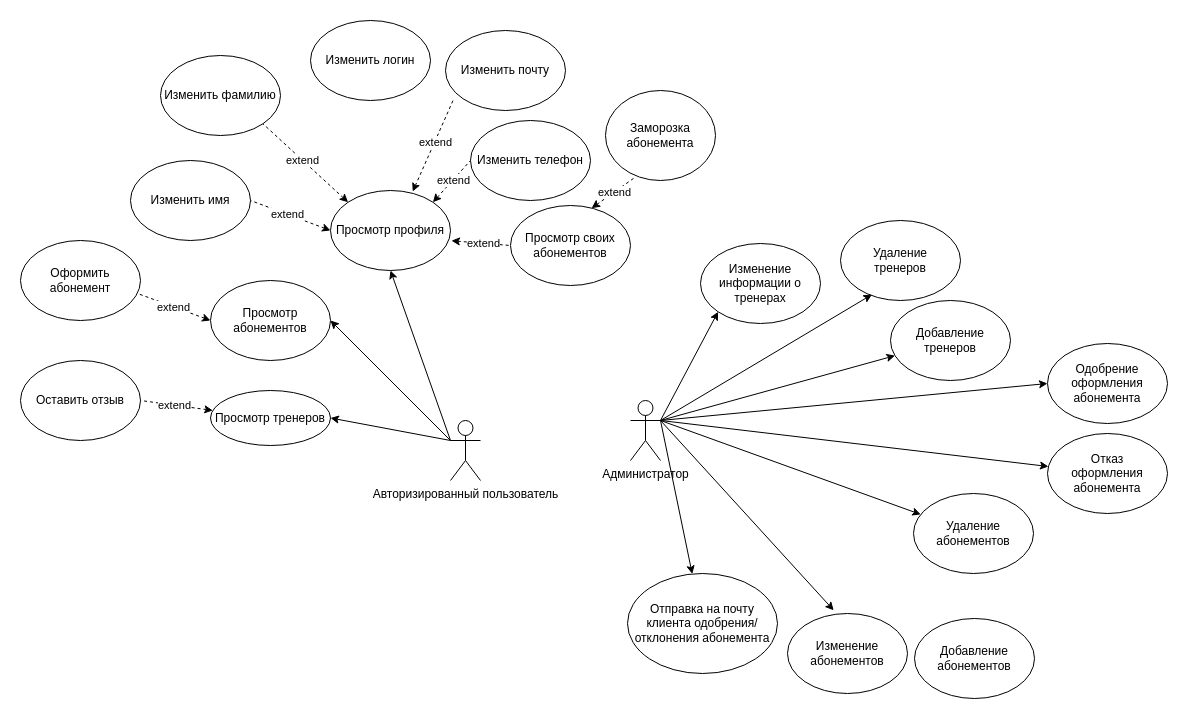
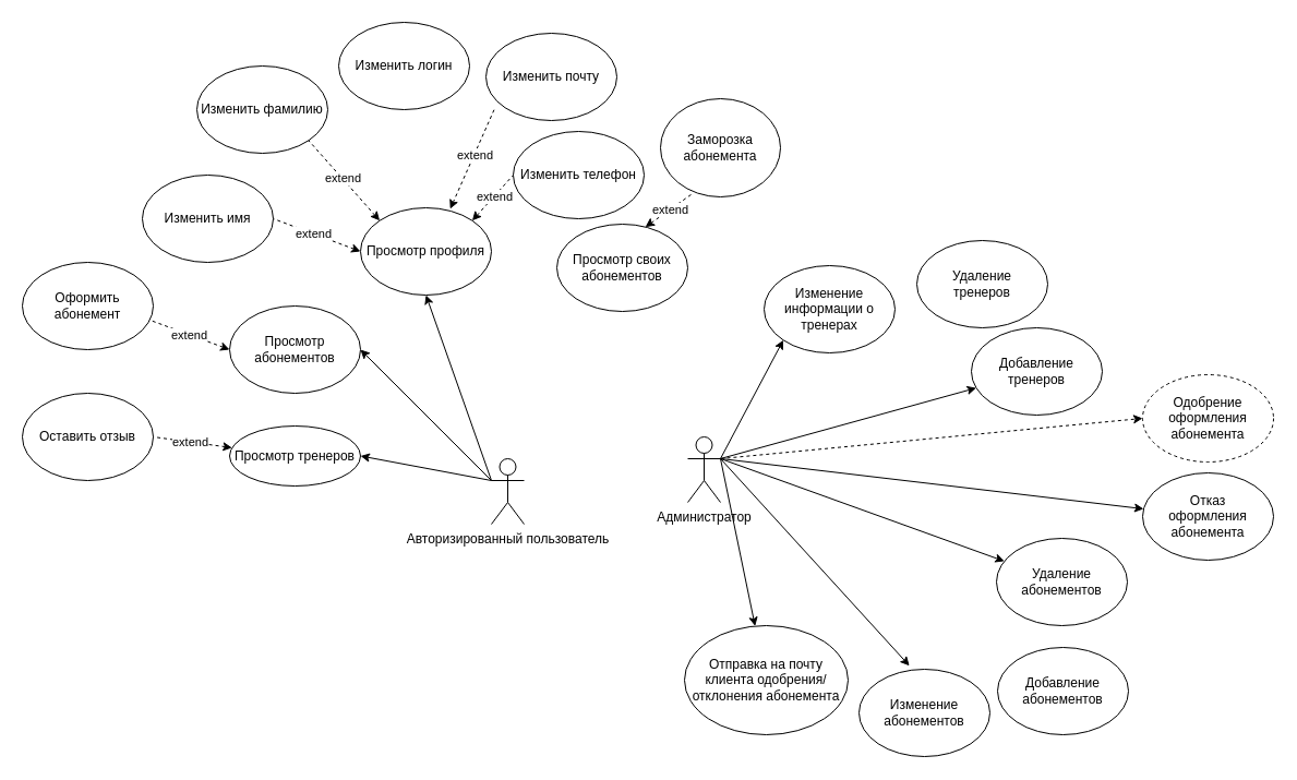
- <mxCell id="8" value="Изменить фамилию" style="ellipse;whiteSpace=wrap;html=1;" parent="1" vertex="1"><mxGeometry x="160" y="55" width="120" height="80" as="geometry" /></mxCell>
+ <mxCell id="8" value="Изменить фамилию" style="ellipse;whiteSpace=wrap;html=1;" parent="1" vertex="1"><mxGeometry x="180" y="60" width="120" height="80" as="geometry" /></mxCell>
- <mxCell id="32" value="" style="endArrow=none;html=1;rounded=0;exitX=1.008;exitY=0.628;exitDx=0;exitDy=0;entryX=0;entryY=0.5;entryDx=0;entryDy=0;startArrow=classic;startFill=1;endFill=0;dashed=1;exitPerimeter=0;" parent="1" source="6" target="31" edge="1"><mxGeometry width="50" height="50" relative="1" as="geometry"><mxPoint x="442" y="212" as="sourcePoint" /><mxPoint x="480" y="170" as="targetPoint" /></mxGeometry></mxCell>
- <mxCell id="33" value="extend" style="edgeLabel;html=1;align=center;verticalAlign=middle;resizable=0;points=[];" parent="32" vertex="1" connectable="0"><mxGeometry x="0.067" relative="1" as="geometry"><mxPoint as="offset" /></mxGeometry></mxCell>
- <mxCell id="48" value="" style="endArrow=classic;html=1;rounded=0;exitX=1;exitY=0.333;exitDx=0;exitDy=0;exitPerimeter=0;entryX=0.262;entryY=0.926;entryDx=0;entryDy=0;entryPerimeter=0;" edge="1" parent="1" source="23" target="41"><mxGeometry width="50" height="50" relative="1" as="geometry"><mxPoint x="670" y="430" as="sourcePoint" /><mxPoint x="790" y="321" as="targetPoint" /></mxGeometry></mxCell>
- <mxCell id="44" value="Одобрение оформления абонемента" style="ellipse;whiteSpace=wrap;html=1;" vertex="1" parent="1"><mxGeometry x="1047" y="343" width="120" height="80" as="geometry" /></mxCell>
+ <mxCell id="44" value="Одобрение оформления абонемента" style="ellipse;whiteSpace=wrap;html=1;dashed=1;" vertex="1" parent="1"><mxGeometry x="1047" y="343" width="120" height="80" as="geometry" /></mxCell>
- <mxCell id="50" value="" style="endArrow=classic;html=1;rounded=0;exitX=1;exitY=0.333;exitDx=0;exitDy=0;exitPerimeter=0;entryX=0;entryY=0.5;entryDx=0;entryDy=0;" edge="1" parent="1" source="23" target="44"><mxGeometry width="50" height="50" relative="1" as="geometry"><mxPoint x="670" y="430" as="sourcePoint" /><mxPoint x="905" y="365" as="targetPoint" /></mxGeometry></mxCell>
+ <mxCell id="50" value="" style="endArrow=classic;html=1;rounded=0;exitX=1;exitY=0.333;exitDx=0;exitDy=0;exitPerimeter=0;entryX=0;entryY=0.5;entryDx=0;entryDy=0;dashed=1;" edge="1" parent="1" source="23" target="44"><mxGeometry width="50" height="50" relative="1" as="geometry"><mxPoint x="670" y="430" as="sourcePoint" /><mxPoint x="905" y="365" as="targetPoint" /></mxGeometry></mxCell>
- <mxCell id="37" value="Добавление абонементов" style="ellipse;whiteSpace=wrap;html=1;" vertex="1" parent="1"><mxGeometry x="914" y="618" width="120" height="80" as="geometry" /></mxCell>
+ <mxCell id="37" value="Добавление абонементов" style="ellipse;whiteSpace=wrap;html=1;" vertex="1" parent="1"><mxGeometry x="914" y="593" width="120" height="80" as="geometry" /></mxCell>
